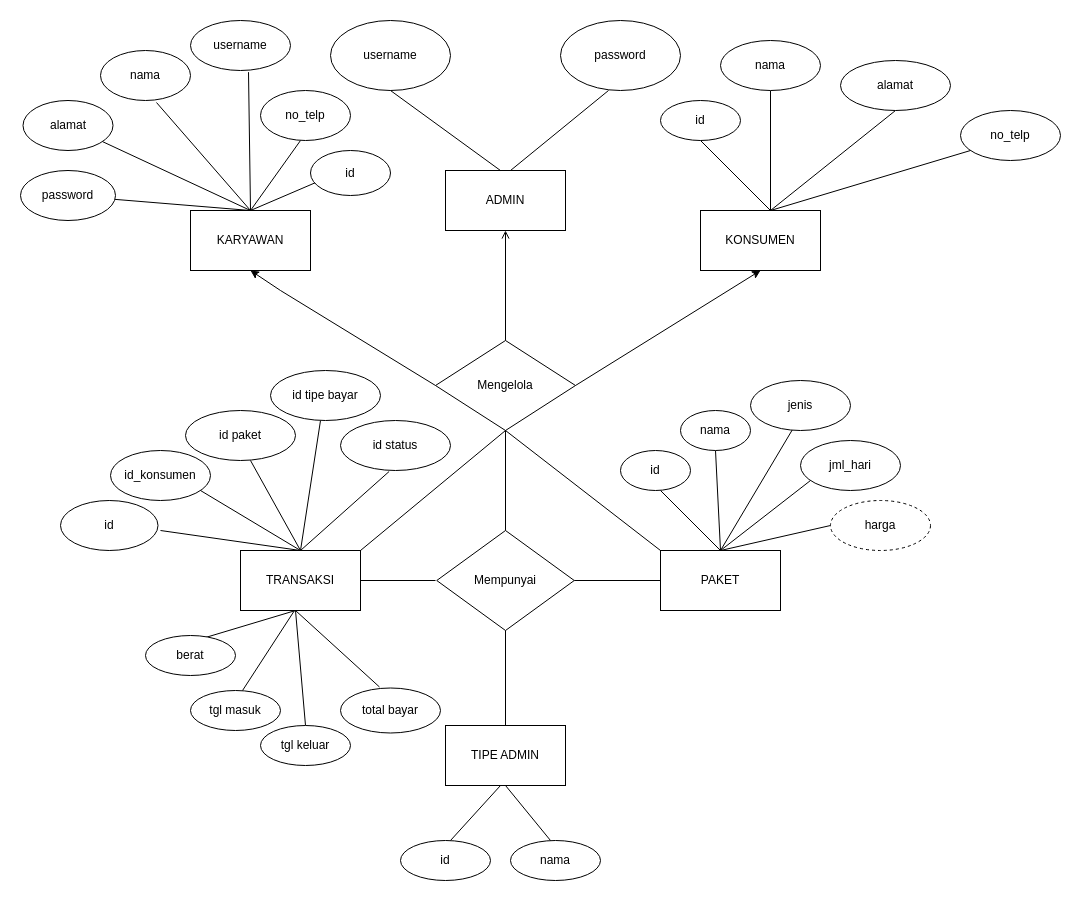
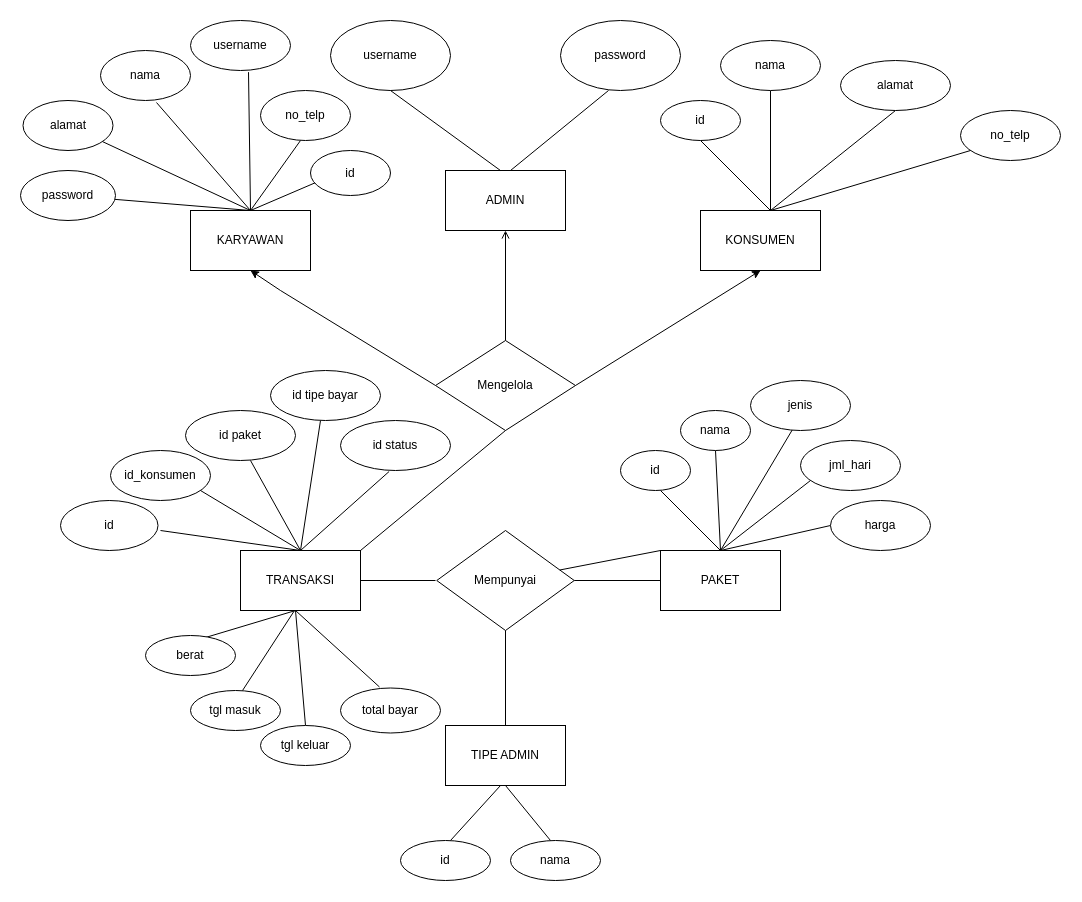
- <mxCell id="36" value="" style="endArrow=none;html=1;rounded=0;entryX=0.5;entryY=1;entryDx=0;entryDy=0;exitX=0.5;exitY=0;exitDx=0;exitDy=0;" edge="1" parent="1" source="33" target="2"><mxGeometry width="50" height="50" relative="1" as="geometry"><mxPoint x="500" y="530" as="sourcePoint" /><mxPoint x="550" y="480" as="targetPoint" /></mxGeometry></mxCell>
- <mxCell id="40" value="" style="endArrow=none;html=1;rounded=0;exitX=0;exitY=0;exitDx=0;exitDy=0;entryX=0.5;entryY=1;entryDx=0;entryDy=0;" edge="1" parent="1" source="34" target="2"><mxGeometry width="50" height="50" relative="1" as="geometry"><mxPoint x="460" y="480" as="sourcePoint" /><mxPoint x="510" y="440" as="targetPoint" /></mxGeometry></mxCell>
+ <mxCell id="40" value="" style="endArrow=none;html=1;rounded=0;exitX=0;exitY=0;exitDx=0;exitDy=0;" edge="1" parent="1" source="34" target="33"><mxGeometry width="50" height="50" relative="1" as="geometry"><mxPoint x="460" y="480" as="sourcePoint" /><mxPoint x="510" y="440" as="targetPoint" /></mxGeometry></mxCell>
- <mxCell id="48" value="harga" style="ellipse;whiteSpace=wrap;html=1;dashed=1;" vertex="1" parent="1"><mxGeometry x="830" y="500" width="100" height="50" as="geometry" /></mxCell>
+ <mxCell id="48" value="harga" style="ellipse;whiteSpace=wrap;html=1;" vertex="1" parent="1"><mxGeometry x="830" y="500" width="100" height="50" as="geometry" /></mxCell>
